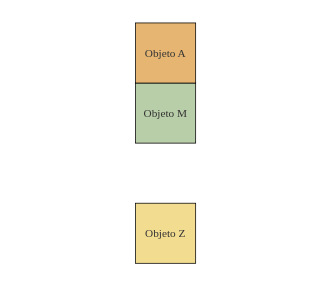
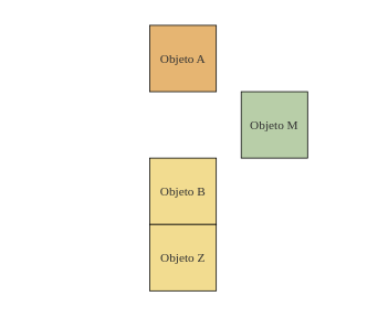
- <mxCell id="2" value="&lt;span style=&quot;color: rgb(51, 51, 51); font-family: &amp;quot;Cascadia Code&amp;quot;;&quot;&gt;&lt;font style=&quot;font-size: 15px;&quot;&gt;Objeto M&lt;/font&gt;&lt;/span&gt;" style="rounded=0;whiteSpace=wrap;html=1;strokeWidth=1;fillColor=#B8CEA8;" parent="1" vertex="1"><mxGeometry x="180" y="110" width="80" height="80" as="geometry" /></mxCell>
+ <mxCell id="2" value="&lt;span style=&quot;color: rgb(51, 51, 51); font-family: &amp;quot;Cascadia Code&amp;quot;;&quot;&gt;&lt;font style=&quot;font-size: 15px;&quot;&gt;Objeto M&lt;/font&gt;&lt;/span&gt;" style="rounded=0;whiteSpace=wrap;html=1;strokeWidth=1;fillColor=#B8CEA8;" parent="1" vertex="1"><mxGeometry x="290" y="110" width="80" height="80" as="geometry" /></mxCell>
+ <mxCell id="3" value="&lt;span style=&quot;color: rgb(51, 51, 51); font-family: &amp;quot;Cascadia Code&amp;quot;;&quot;&gt;&lt;font style=&quot;font-size: 15px;&quot;&gt;Objeto B&lt;/font&gt;&lt;/span&gt;" style="rounded=0;whiteSpace=wrap;html=1;strokeWidth=1;fillColor=#F2DC90;" parent="1" vertex="1"><mxGeometry x="180" y="190" width="80" height="80" as="geometry" /></mxCell>
